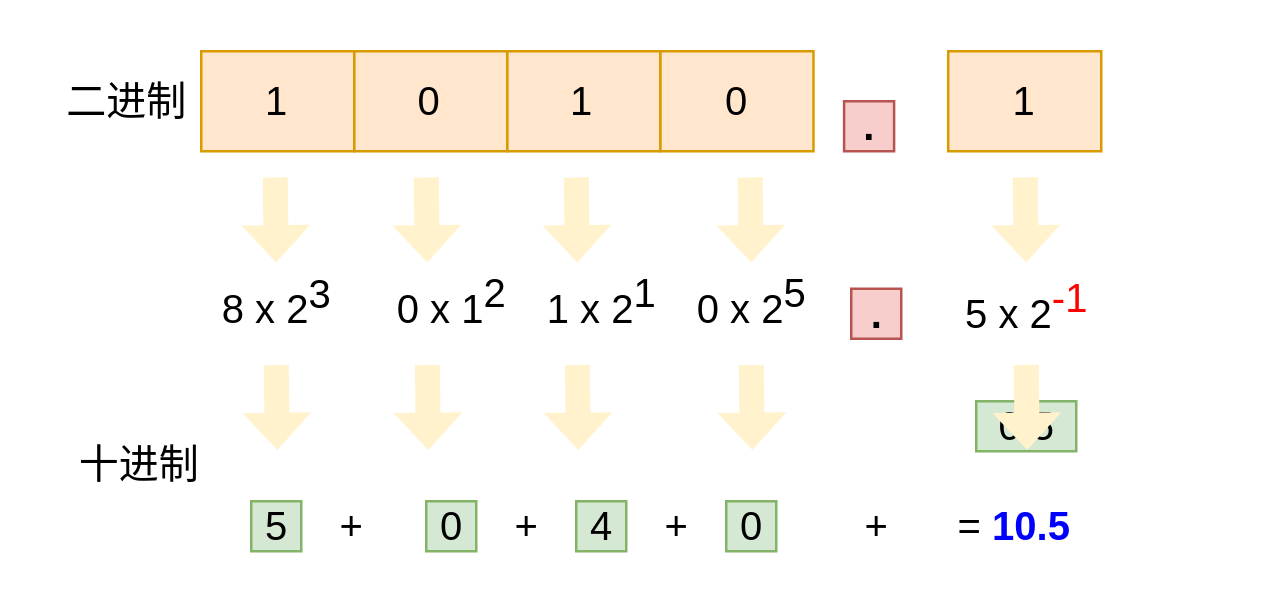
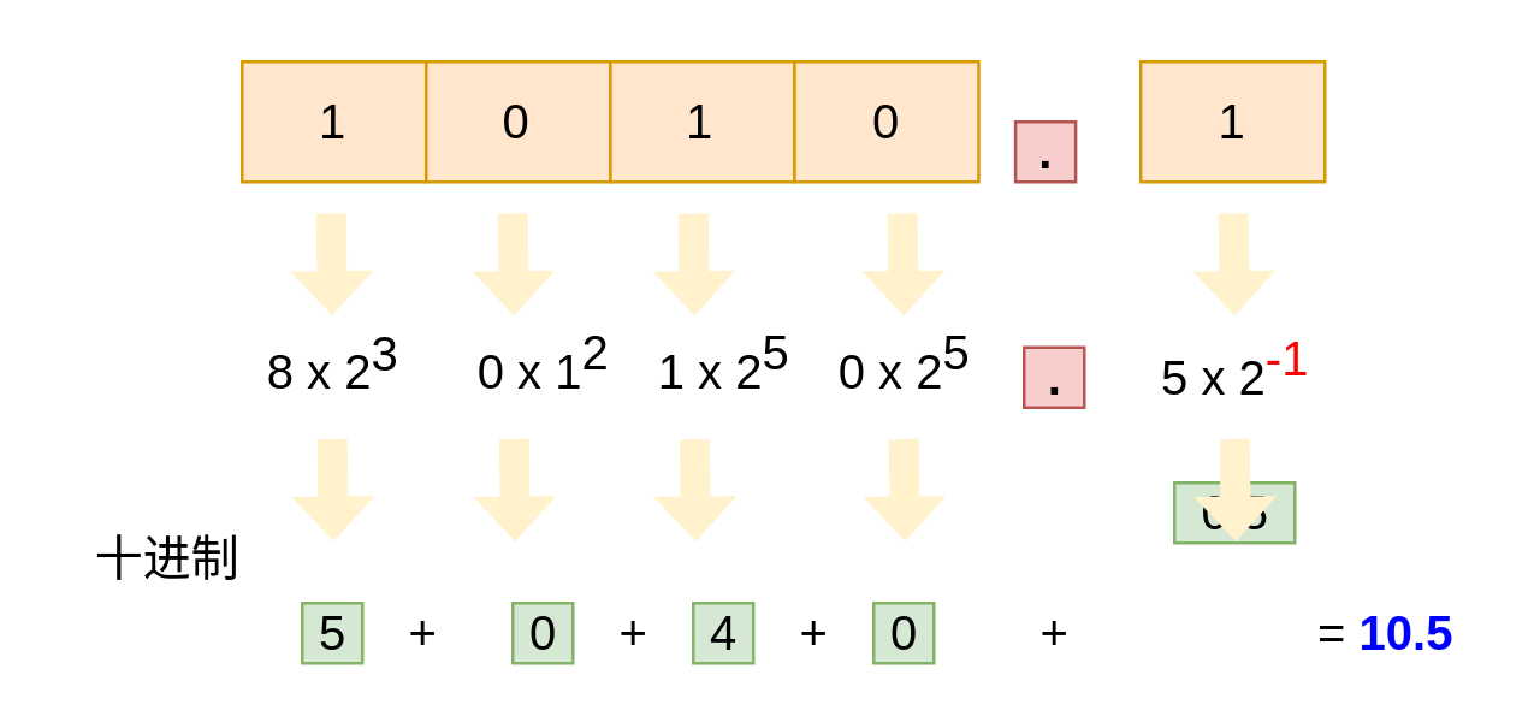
- <mxCell id="18" value="二进制" style="text;html=1;align=center;verticalAlign=middle;resizable=0;points=[];autosize=1;fontSize=16;" vertex="1" parent="1"><mxGeometry x="20" y="30" width="60" height="20" as="geometry" /></mxCell>
- <mxCell id="4" value="1 x 2&lt;font style=&quot;font-size: 16px&quot;&gt;&lt;sup style=&quot;font-size: 16px&quot;&gt;1&lt;/sup&gt;&lt;/font&gt;" style="text;html=1;align=center;verticalAlign=middle;resizable=0;points=[];autosize=1;fontSize=16;" vertex="1" parent="1"><mxGeometry x="210" y="105" width="60" height="30" as="geometry" /></mxCell>
+ <mxCell id="4" value="1 x 2&lt;font style=&quot;font-size: 16px&quot;&gt;&lt;sup style=&quot;font-size: 16px&quot;&gt;5&lt;/sup&gt;&lt;/font&gt;" style="text;html=1;align=center;verticalAlign=middle;resizable=0;points=[];autosize=1;fontSize=16;" vertex="1" parent="1"><mxGeometry x="210" y="105" width="60" height="30" as="geometry" /></mxCell>
- <mxCell id="17" value="= &lt;font color=&quot;#0000ff&quot;&gt;&lt;b&gt;10&lt;font style=&quot;font-size: 16px&quot;&gt;.5&lt;/font&gt;&lt;/b&gt;&lt;/font&gt;" style="text;html=1;align=center;verticalAlign=middle;resizable=0;points=[];autosize=1;fontSize=16;" vertex="1" parent="1"><mxGeometry x="375" y="200" width="60" height="20" as="geometry" /></mxCell>
+ <mxCell id="17" value="= &lt;font color=&quot;#0000ff&quot;&gt;&lt;b&gt;10&lt;font style=&quot;font-size: 16px&quot;&gt;.5&lt;/font&gt;&lt;/b&gt;&lt;/font&gt;" style="text;html=1;align=center;verticalAlign=middle;resizable=0;points=[];autosize=1;fontSize=16;" vertex="1" parent="1"><mxGeometry x="430" y="200" width="60" height="20" as="geometry" /></mxCell>
